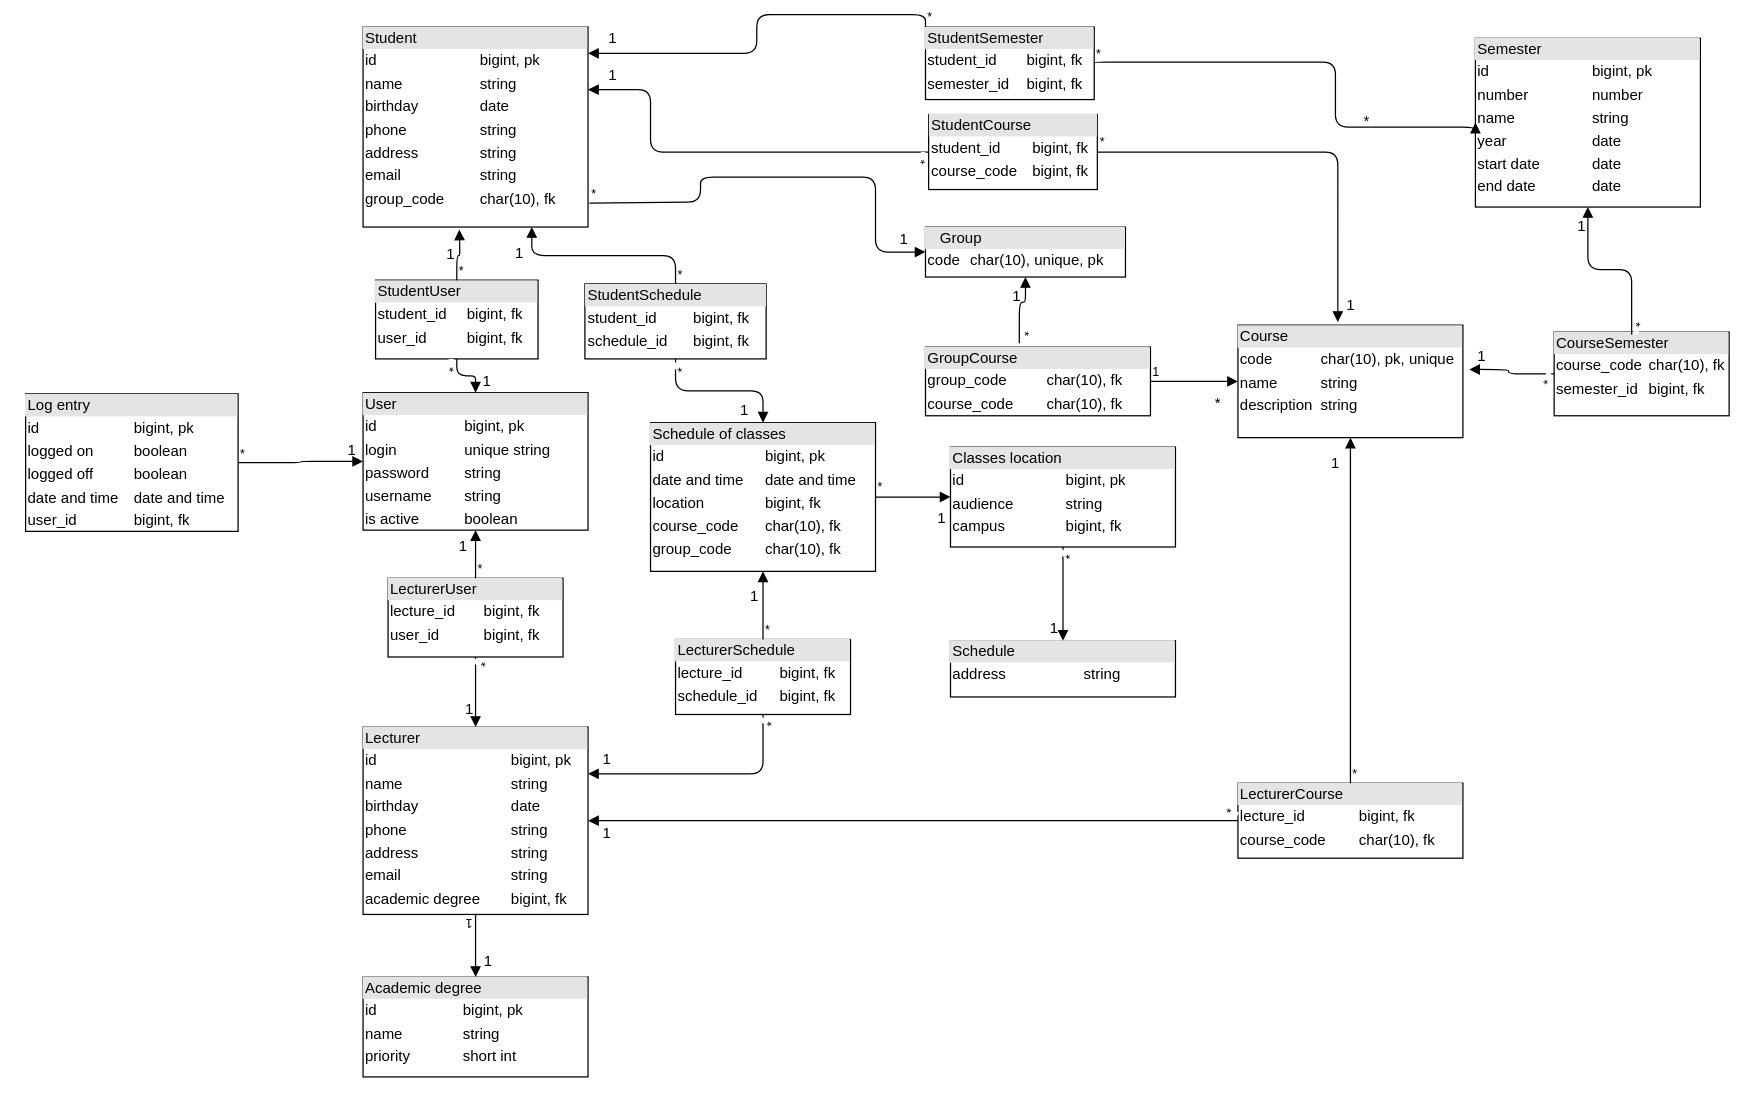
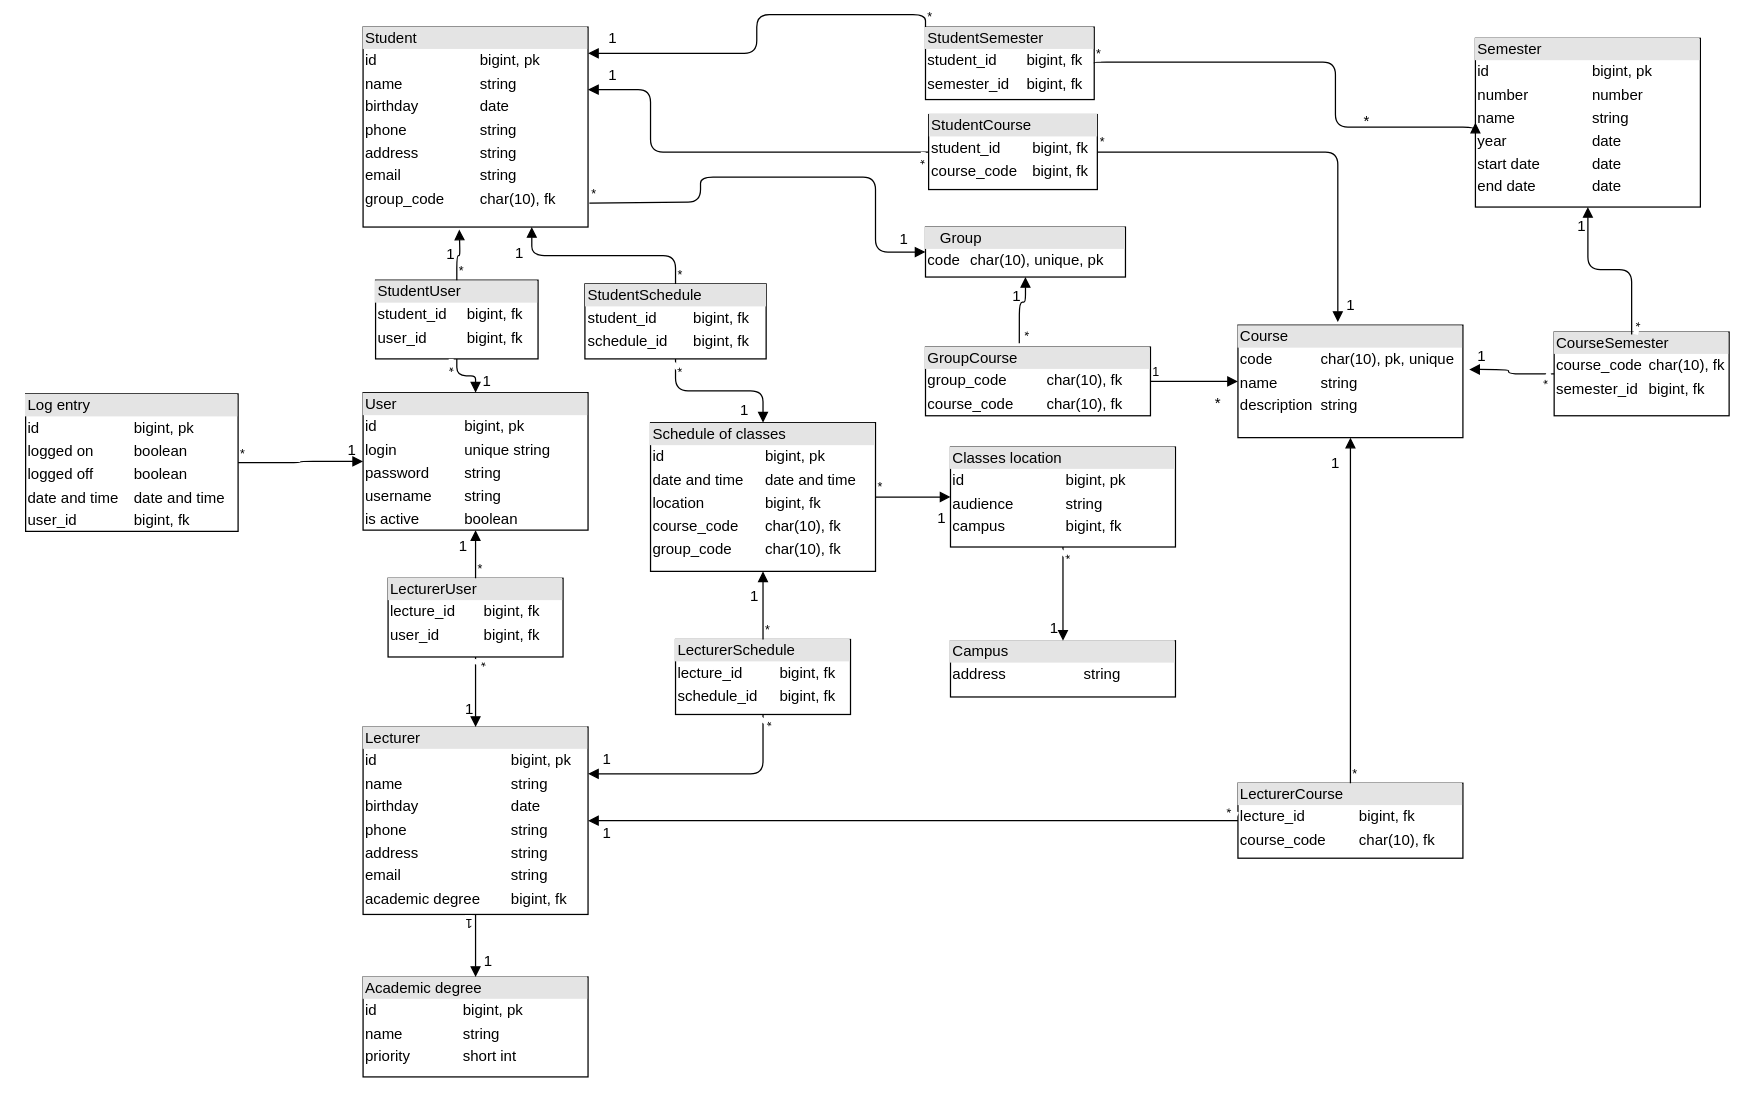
- <mxCell id="10" value="&lt;div style=&quot;box-sizing: border-box ; width: 100% ; background: #e4e4e4 ; padding: 2px&quot;&gt;Schedule&lt;/div&gt;&lt;table style=&quot;width: 100% ; font-size: 1em&quot; cellspacing=&quot;0&quot; cellpadding=&quot;2&quot;&gt;&lt;tbody&gt;&lt;tr&gt;&lt;td&gt;address&lt;/td&gt;&lt;td&gt;string&lt;/td&gt;&lt;/tr&gt;&lt;/tbody&gt;&lt;/table&gt;" style="verticalAlign=top;align=left;overflow=fill;html=1;" parent="1" vertex="1"><mxGeometry x="760" y="512" width="180" height="45" as="geometry" /></mxCell>
+ <mxCell id="10" value="&lt;div style=&quot;box-sizing: border-box ; width: 100% ; background: #e4e4e4 ; padding: 2px&quot;&gt;Campus&lt;/div&gt;&lt;table style=&quot;width: 100% ; font-size: 1em&quot; cellspacing=&quot;0&quot; cellpadding=&quot;2&quot;&gt;&lt;tbody&gt;&lt;tr&gt;&lt;td&gt;address&lt;/td&gt;&lt;td&gt;string&lt;/td&gt;&lt;/tr&gt;&lt;/tbody&gt;&lt;/table&gt;" style="verticalAlign=top;align=left;overflow=fill;html=1;" parent="1" vertex="1"><mxGeometry x="760" y="512" width="180" height="45" as="geometry" /></mxCell>
